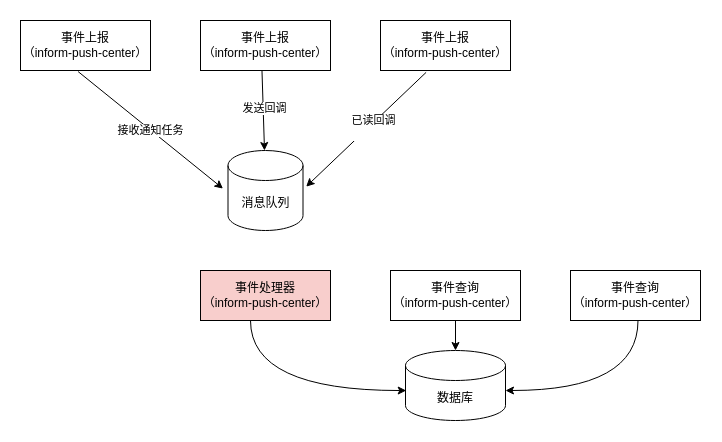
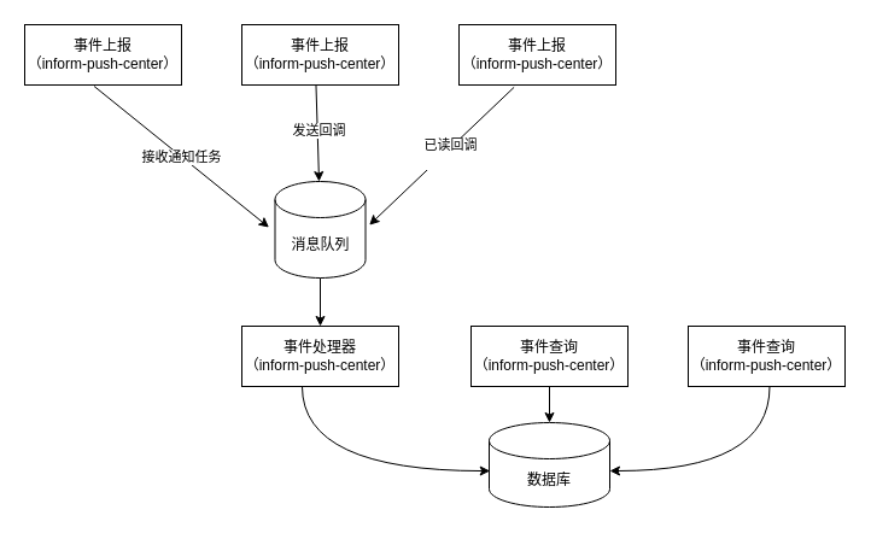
+ <mxCell id="11" style="edgeStyle=orthogonalEdgeStyle;rounded=0;orthogonalLoop=1;jettySize=auto;html=1;exitX=0.5;exitY=1;exitDx=0;exitDy=0;exitPerimeter=0;entryX=0.5;entryY=0;entryDx=0;entryDy=0;" parent="1" source="12" target="13" edge="1"><mxGeometry relative="1" as="geometry" /></mxCell>
- <mxCell id="13" value="事件处理器&lt;br&gt;（inform-push-center）" style="rounded=0;whiteSpace=wrap;html=1;fillColor=#f8cecc;" parent="1" vertex="1"><mxGeometry x="200" y="270" width="130" height="50" as="geometry" /></mxCell>
+ <mxCell id="13" value="事件处理器&lt;br&gt;（inform-push-center）" style="rounded=0;whiteSpace=wrap;html=1;" parent="1" vertex="1"><mxGeometry x="200" y="270" width="130" height="50" as="geometry" /></mxCell>
